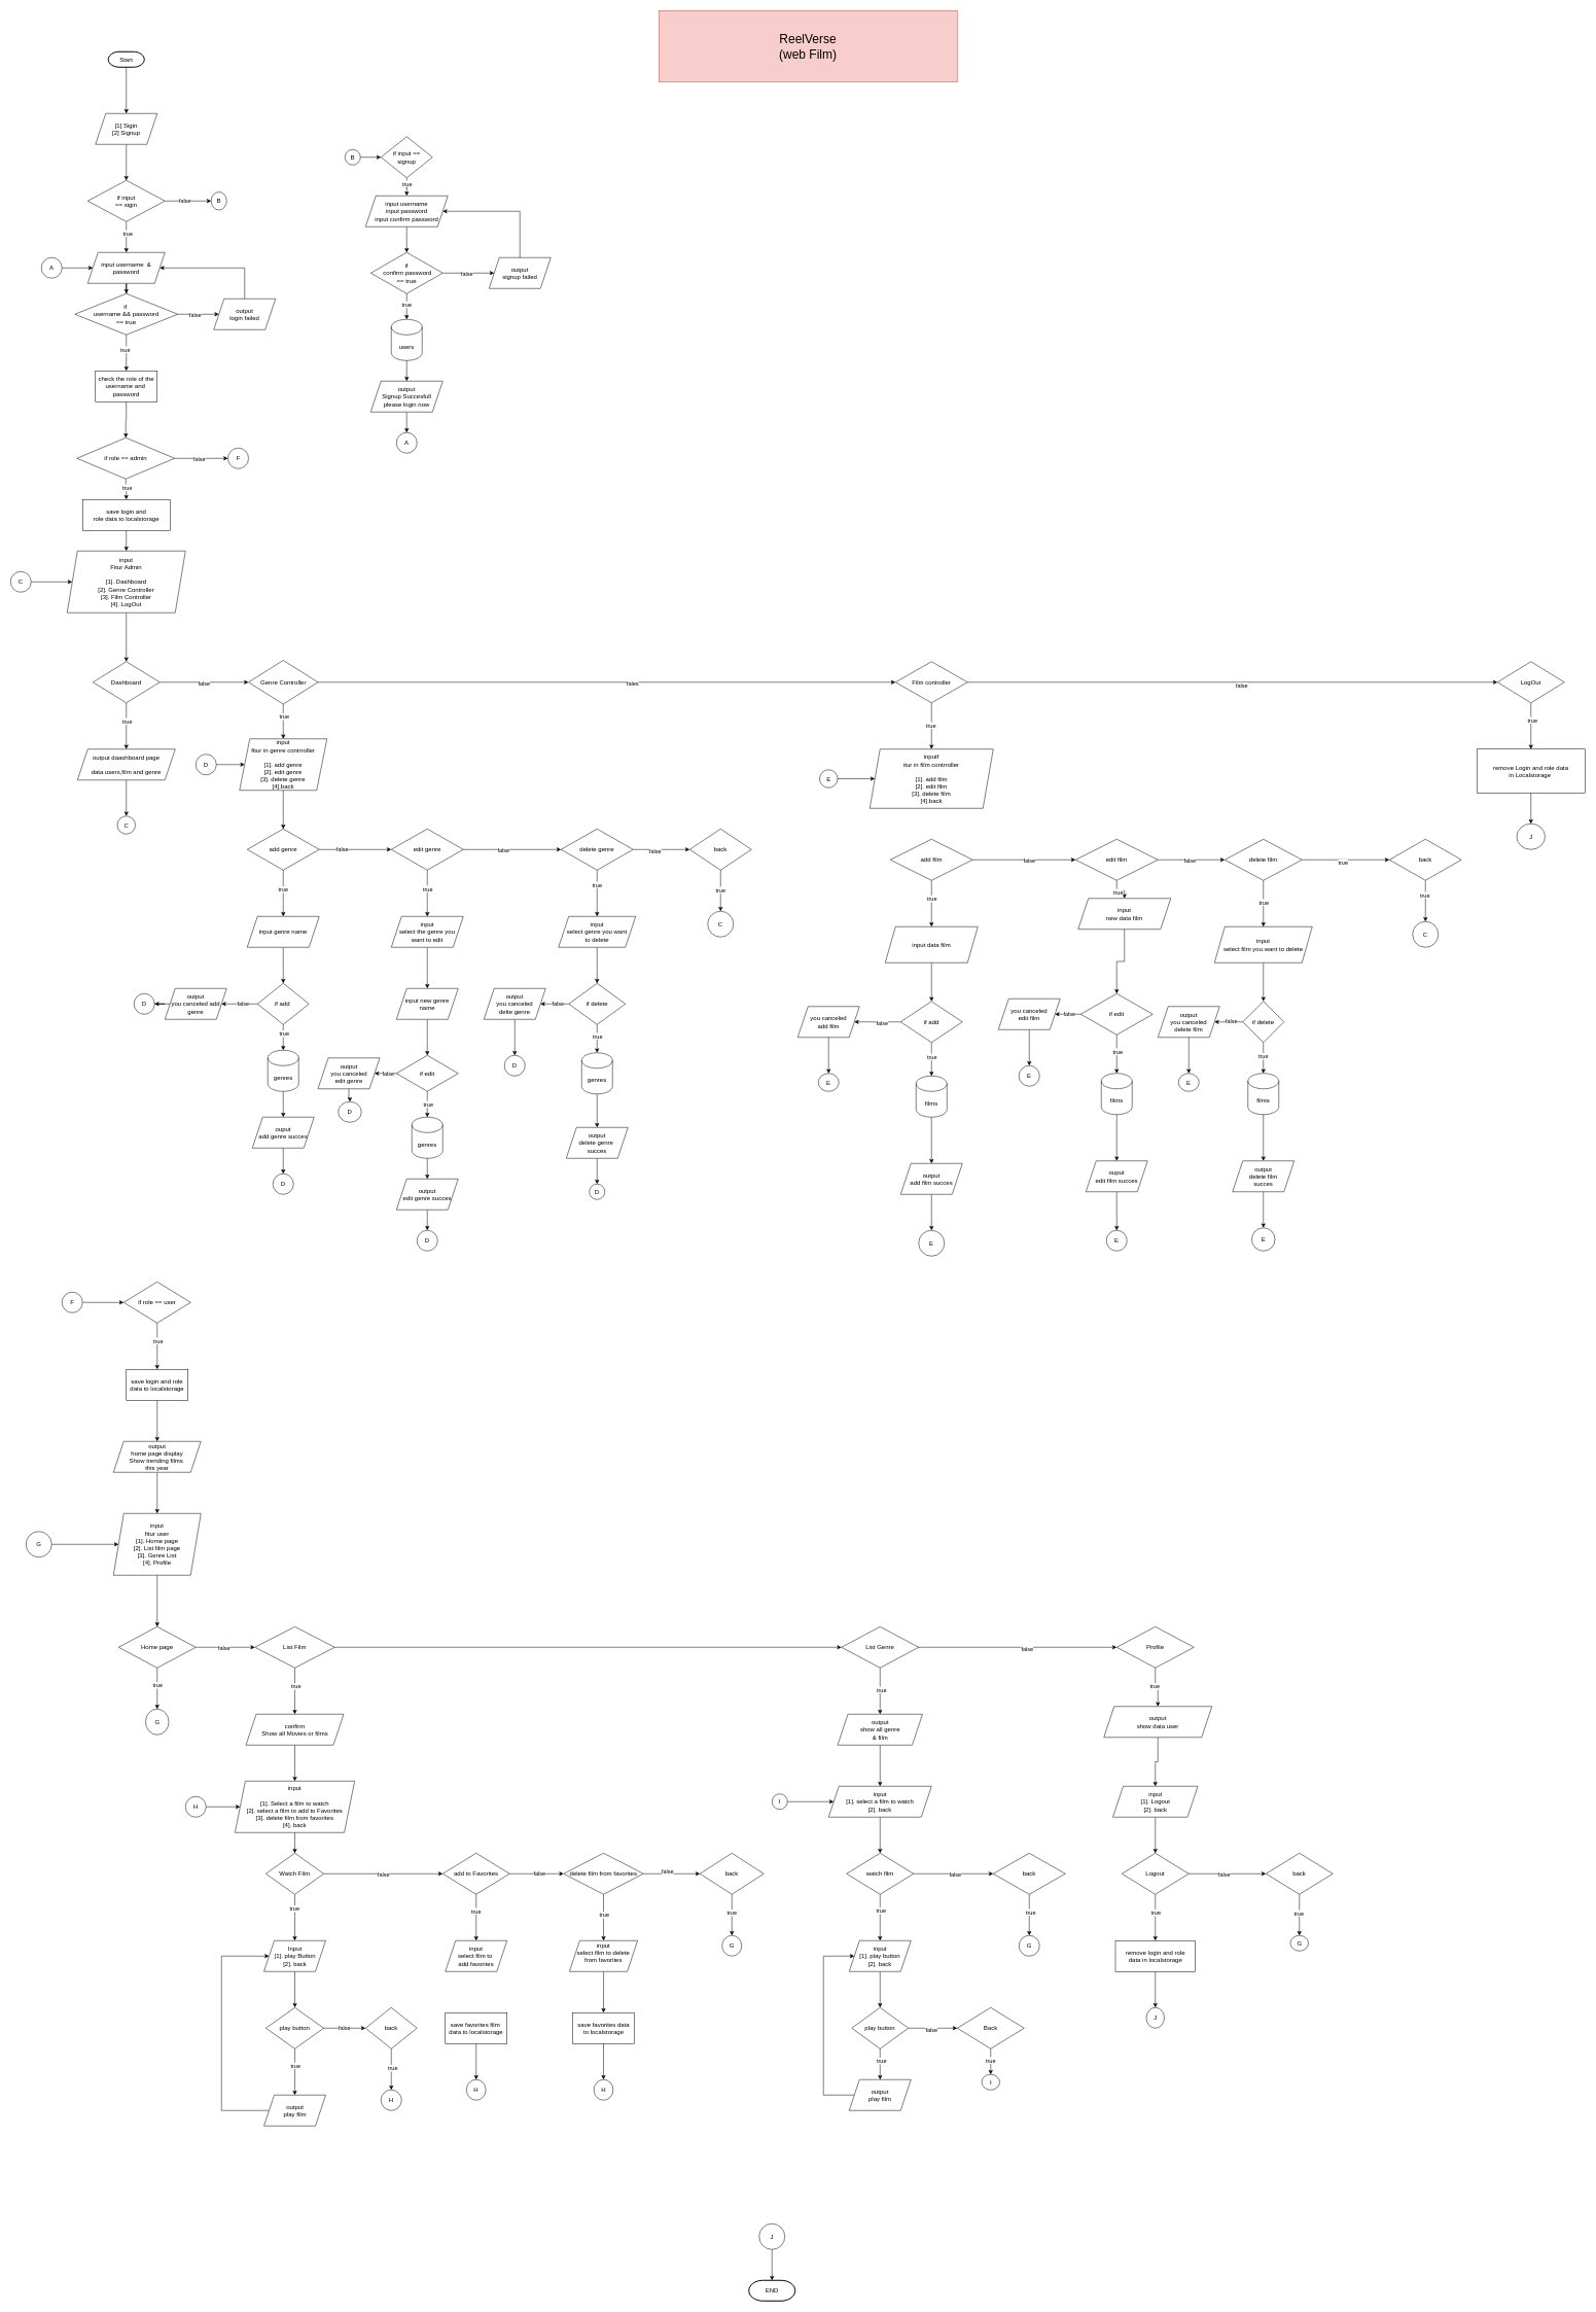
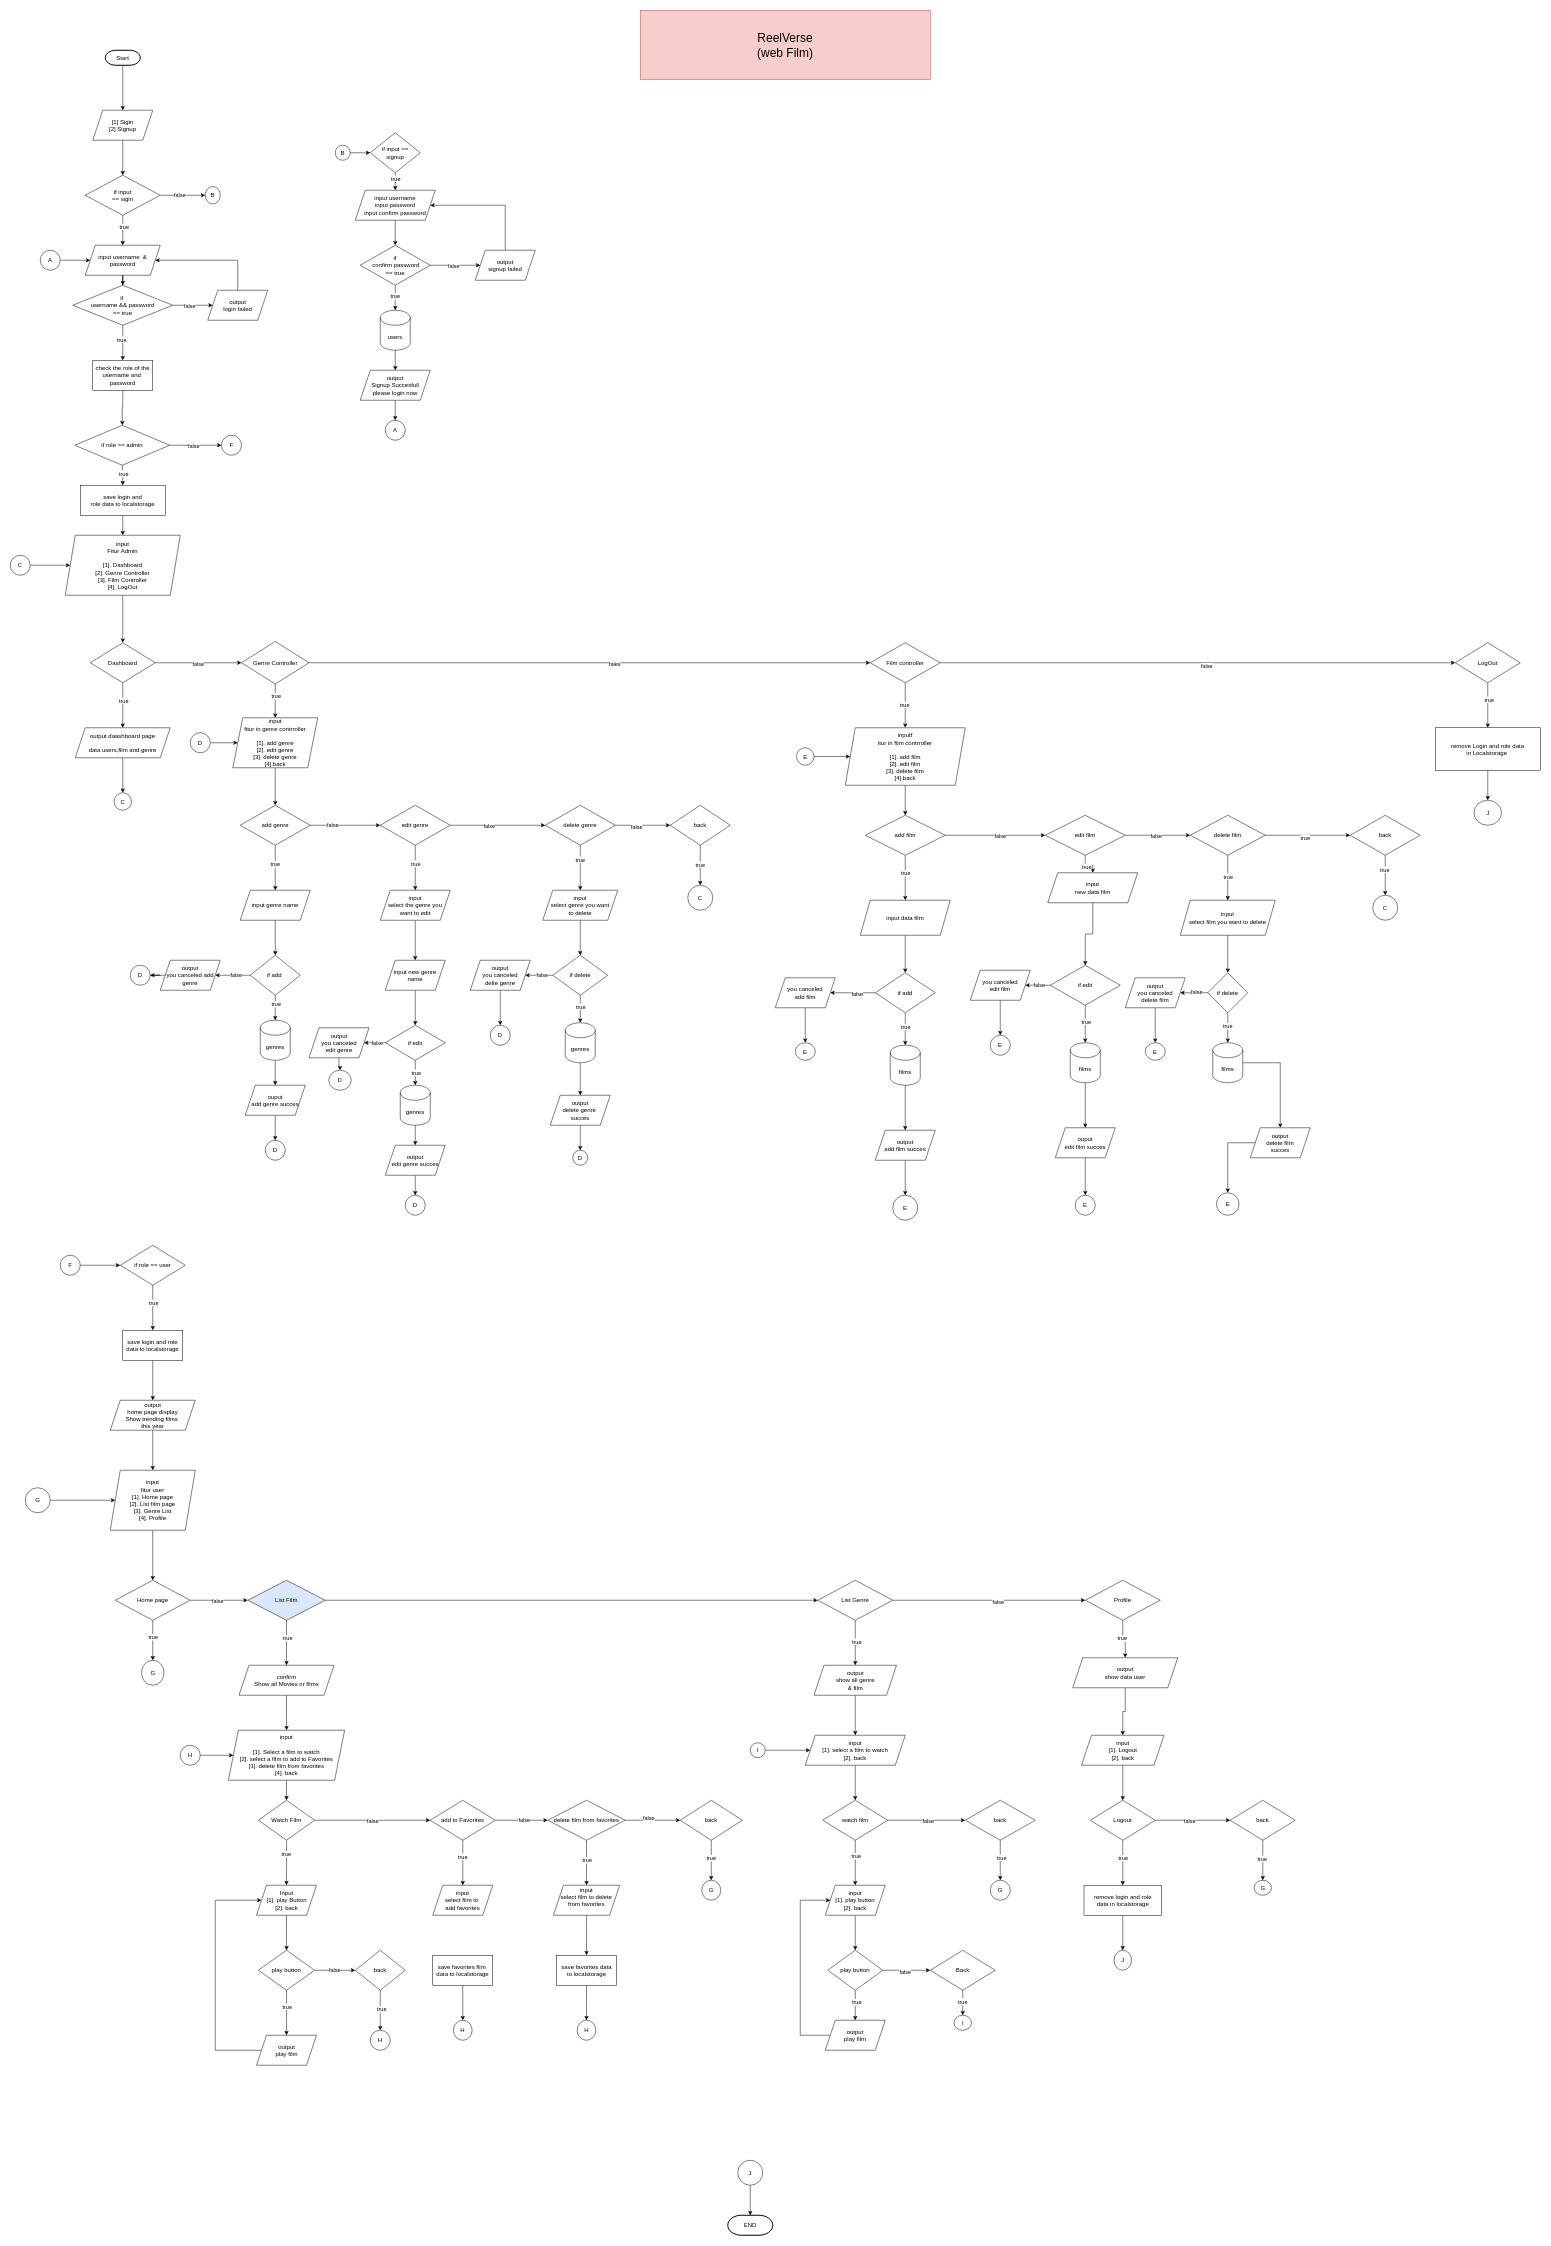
+ <mxCell id="142" value="" style="edgeStyle=orthogonalEdgeStyle;rounded=0;orthogonalLoop=1;jettySize=auto;html=1;" edge="1" parent="1" source="143" target="148"><mxGeometry relative="1" as="geometry" /></mxCell>
- <mxCell id="202" value="output&lt;br&gt;delete film &lt;br&gt;succes" style="shape=parallelogram;perimeter=parallelogramPerimeter;whiteSpace=wrap;html=1;fixedSize=1;" vertex="1" parent="1"><mxGeometry x="2395" y="2255" width="120" height="60" as="geometry" /></mxCell>
+ <mxCell id="202" value="output&lt;br&gt;delete film &lt;br&gt;succes" style="shape=parallelogram;perimeter=parallelogramPerimeter;whiteSpace=wrap;html=1;fixedSize=1;" vertex="1" parent="1"><mxGeometry x="2500" y="2255" width="120" height="60" as="geometry" /></mxCell>
- <mxCell id="242" value="List Film" style="rhombus;whiteSpace=wrap;html=1;" vertex="1" parent="1"><mxGeometry x="495" y="3160" width="155" height="80" as="geometry" /></mxCell>
+ <mxCell id="242" value="List Film" style="rhombus;whiteSpace=wrap;html=1;fillColor=#dae8fc;" vertex="1" parent="1"><mxGeometry x="495" y="3160" width="155" height="80" as="geometry" /></mxCell>
